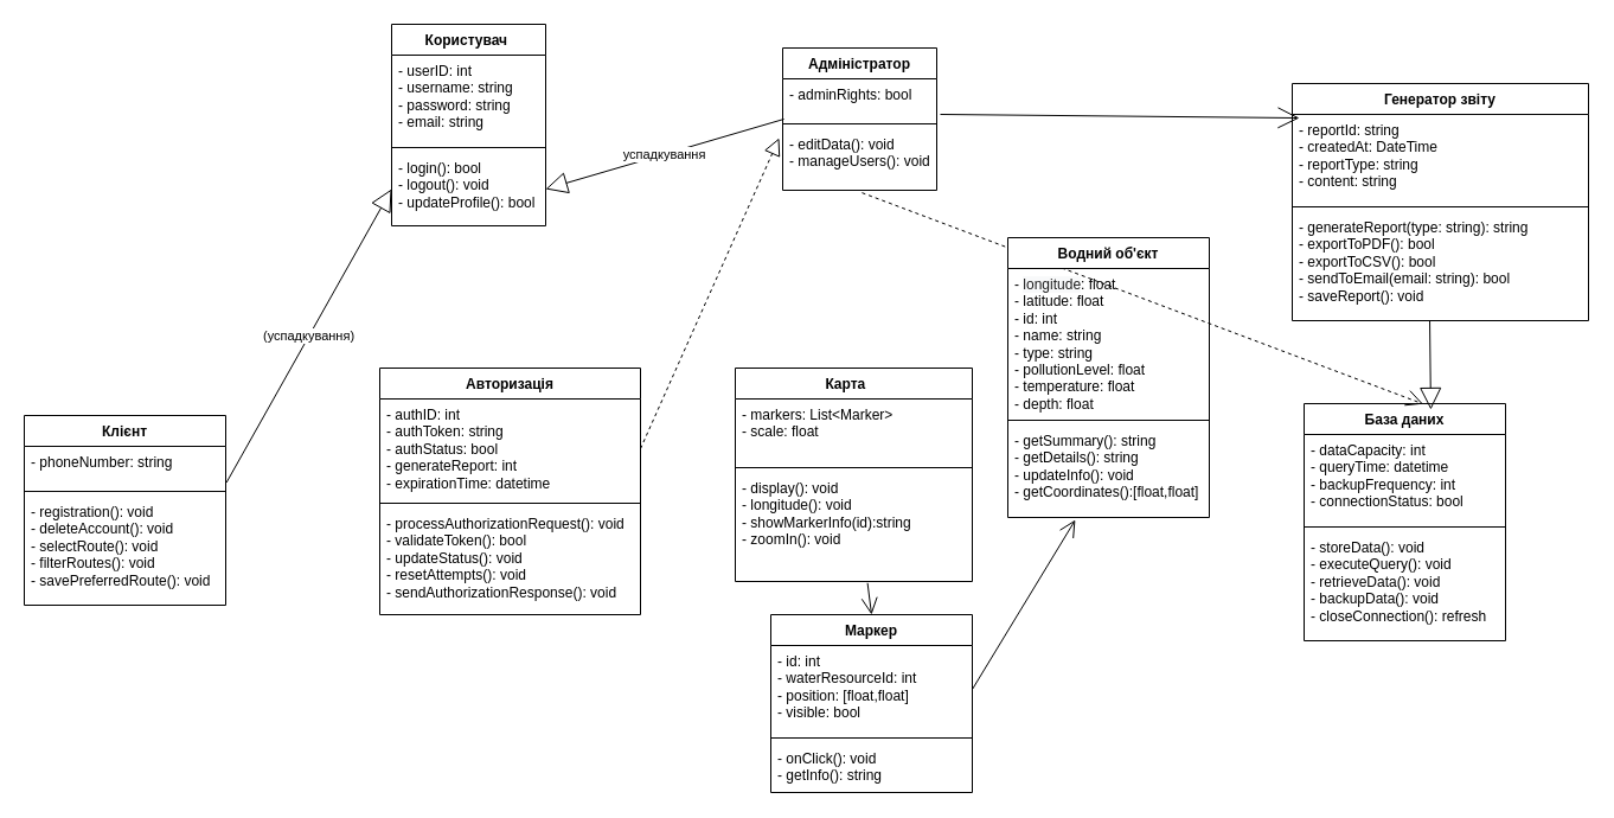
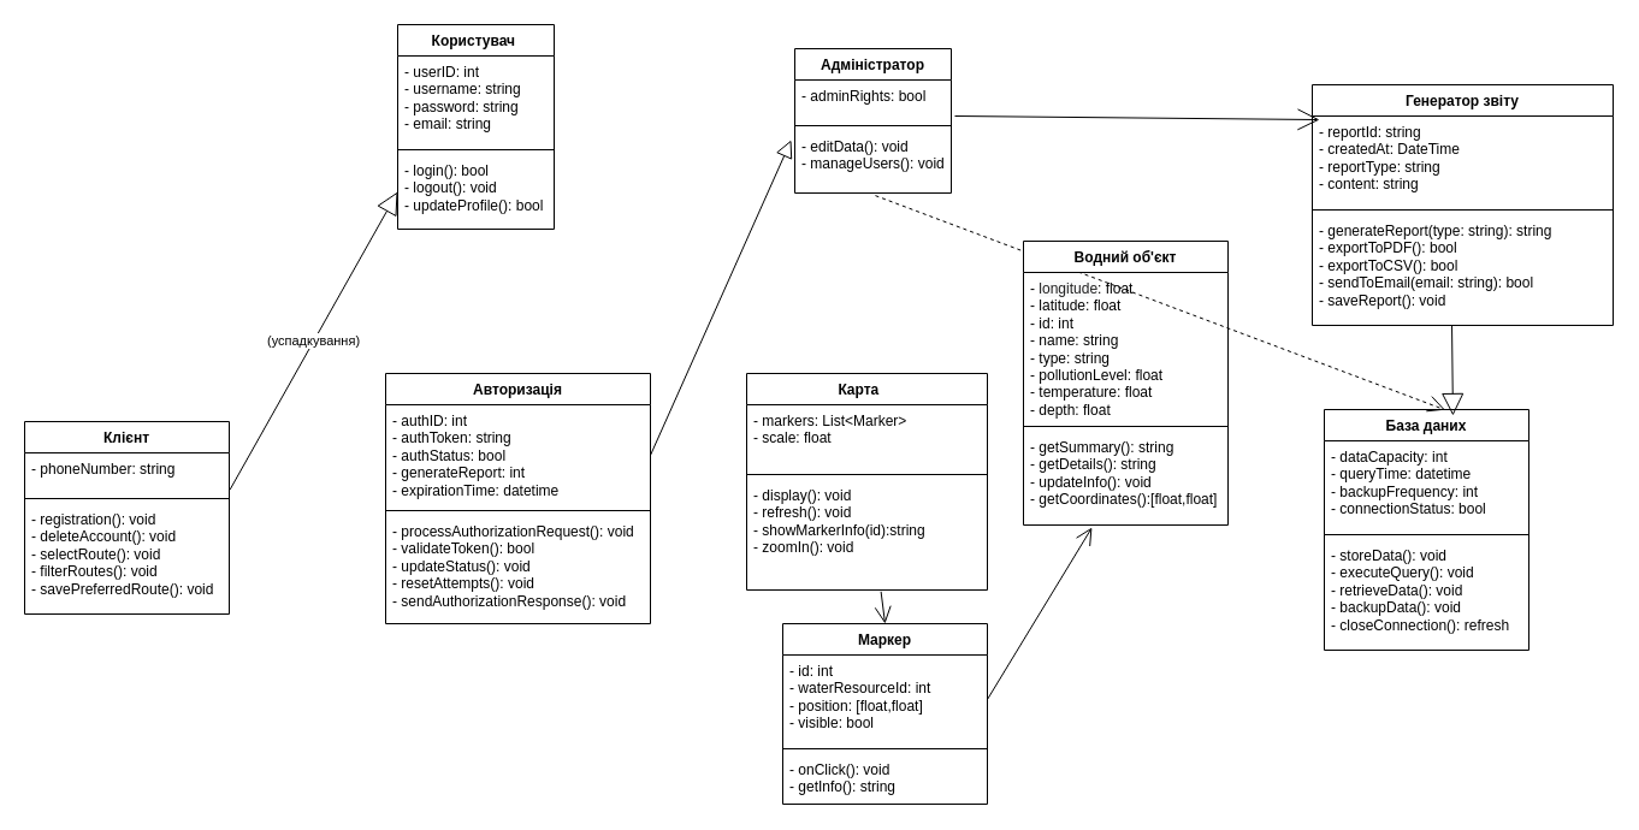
- <mxCell id="27" value="успадкування" style="endArrow=block;endSize=16;endFill=0;html=1;rounded=0;exitX=0.008;exitY=1;exitDx=0;exitDy=0;entryX=1;entryY=0.5;entryDx=0;entryDy=0;exitPerimeter=0;" edge="1" parent="1" source="15" target="25"><mxGeometry width="160" relative="1" as="geometry"><mxPoint x="160" y="310" as="sourcePoint" /><mxPoint x="300" y="230" as="targetPoint" /></mxGeometry></mxCell>
- <mxCell id="32" value="" style="endArrow=block;dashed=1;endFill=0;endSize=12;html=1;rounded=0;exitX=1;exitY=0.5;exitDx=0;exitDy=0;entryX=-0.023;entryY=0.154;entryDx=0;entryDy=0;entryPerimeter=0;" edge="1" parent="1" source="11" target="17"><mxGeometry width="160" relative="1" as="geometry"><mxPoint x="630" y="460" as="sourcePoint" /><mxPoint x="790" y="460" as="targetPoint" /></mxGeometry></mxCell>
+ <mxCell id="32" value="" style="endArrow=block;dashed=0;endFill=0;endSize=12;html=1;rounded=0;exitX=1;exitY=0.5;exitDx=0;exitDy=0;entryX=-0.023;entryY=0.154;entryDx=0;entryDy=0;entryPerimeter=0;" edge="1" parent="1" source="11" target="17"><mxGeometry width="160" relative="1" as="geometry"><mxPoint x="630" y="460" as="sourcePoint" /><mxPoint x="790" y="460" as="targetPoint" /></mxGeometry></mxCell>
- <mxCell id="9" value="- display(): void&amp;nbsp; &amp;nbsp; &amp;nbsp; &amp;nbsp;&lt;br style=&quot;padding: 0px; margin: 0px;&quot;&gt;- longitude(): void&amp;nbsp; &amp;nbsp; &amp;nbsp; &amp;nbsp;&lt;br style=&quot;padding: 0px; margin: 0px;&quot;&gt;- showMarkerInfo(id):string&lt;br style=&quot;padding: 0px; margin: 0px;&quot;&gt;- zoomIn(): void&amp;nbsp;" style="text;strokeColor=none;fillColor=none;align=left;verticalAlign=top;spacingLeft=4;spacingRight=4;overflow=hidden;rotatable=0;points=[[0,0.5],[1,0.5]];portConstraint=eastwest;whiteSpace=wrap;html=1;" vertex="1" parent="6"><mxGeometry y="88" width="200" height="92" as="geometry" /></mxCell>
+ <mxCell id="9" value="- display(): void&amp;nbsp; &amp;nbsp; &amp;nbsp; &amp;nbsp;&lt;br style=&quot;padding: 0px; margin: 0px;&quot;&gt;- refresh(): void&amp;nbsp; &amp;nbsp; &amp;nbsp; &amp;nbsp;&lt;br style=&quot;padding: 0px; margin: 0px;&quot;&gt;- showMarkerInfo(id):string&lt;br style=&quot;padding: 0px; margin: 0px;&quot;&gt;- zoomIn(): void&amp;nbsp;" style="text;strokeColor=none;fillColor=none;align=left;verticalAlign=top;spacingLeft=4;spacingRight=4;overflow=hidden;rotatable=0;points=[[0,0.5],[1,0.5]];portConstraint=eastwest;whiteSpace=wrap;html=1;" vertex="1" parent="6"><mxGeometry y="88" width="200" height="92" as="geometry" /></mxCell>
